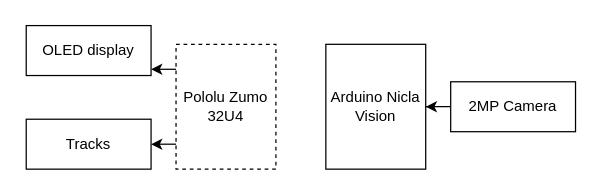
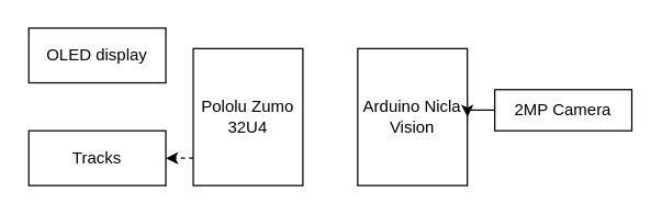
- <mxCell id="3" value="" style="edgeStyle=orthogonalEdgeStyle;rounded=0;orthogonalLoop=1;jettySize=auto;html=1;" edge="1" parent="1" source="5" target="7"><mxGeometry relative="1" as="geometry"><Array as="points"><mxPoint x="130" y="55" /><mxPoint x="130" y="55" /></Array></mxGeometry></mxCell>
- <mxCell id="5" value="Pololu Zumo 32U4" style="rounded=0;whiteSpace=wrap;html=1;dashed=1;" vertex="1" parent="1"><mxGeometry x="140" y="35" width="80" height="100" as="geometry" /></mxCell>
+ <mxCell id="5" value="Pololu Zumo 32U4" style="rounded=0;whiteSpace=wrap;html=1;" vertex="1" parent="1"><mxGeometry x="140" y="35" width="80" height="100" as="geometry" /></mxCell>
- <mxCell id="9" value="2MP Camera" style="rounded=0;whiteSpace=wrap;html=1;" vertex="1" parent="1"><mxGeometry x="360" y="65" width="100" height="40" as="geometry" /></mxCell>
+ <mxCell id="9" value="2MP Camera" style="rounded=0;whiteSpace=wrap;html=1;" vertex="1" parent="1"><mxGeometry x="360" y="65" width="100" height="30" as="geometry" /></mxCell>
- <mxCell id="4" style="edgeStyle=orthogonalEdgeStyle;rounded=0;orthogonalLoop=1;jettySize=auto;html=1;" edge="1" parent="1" source="5" target="6"><mxGeometry relative="1" as="geometry"><Array as="points"><mxPoint x="130" y="115" /><mxPoint x="130" y="115" /></Array></mxGeometry></mxCell>
+ <mxCell id="4" style="edgeStyle=orthogonalEdgeStyle;rounded=0;orthogonalLoop=1;jettySize=auto;html=1;dashed=1;" edge="1" parent="1" source="5" target="6"><mxGeometry relative="1" as="geometry"><Array as="points"><mxPoint x="130" y="115" /><mxPoint x="130" y="115" /></Array></mxGeometry></mxCell>
